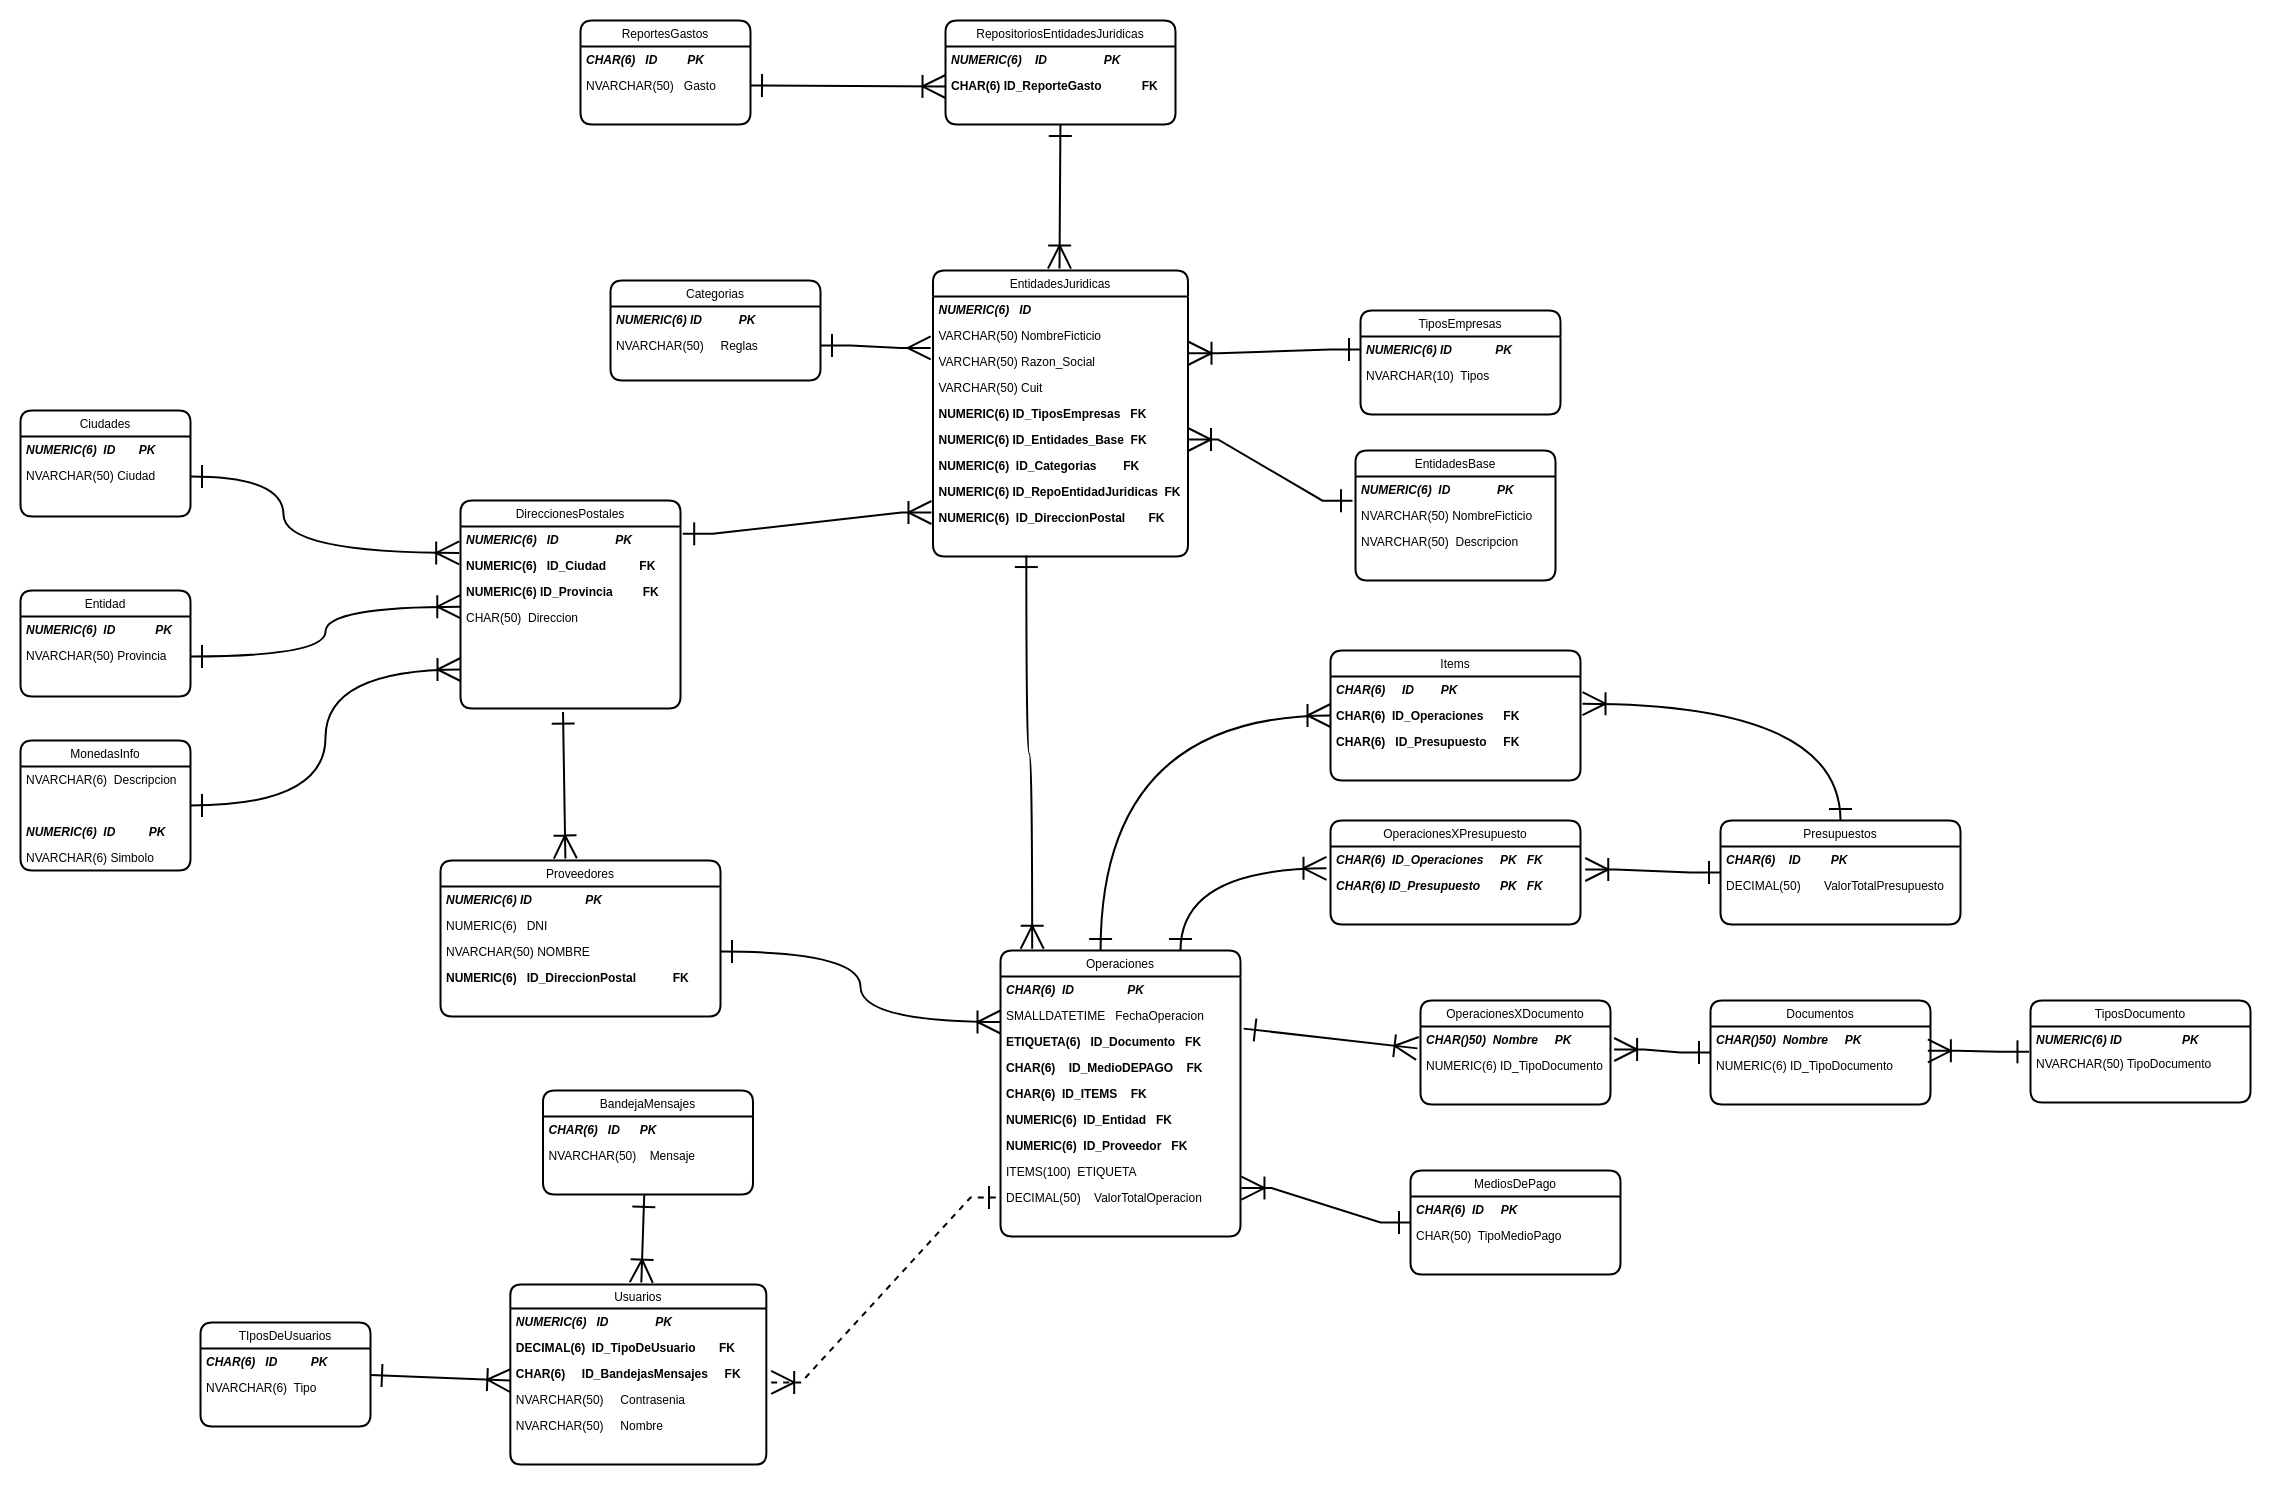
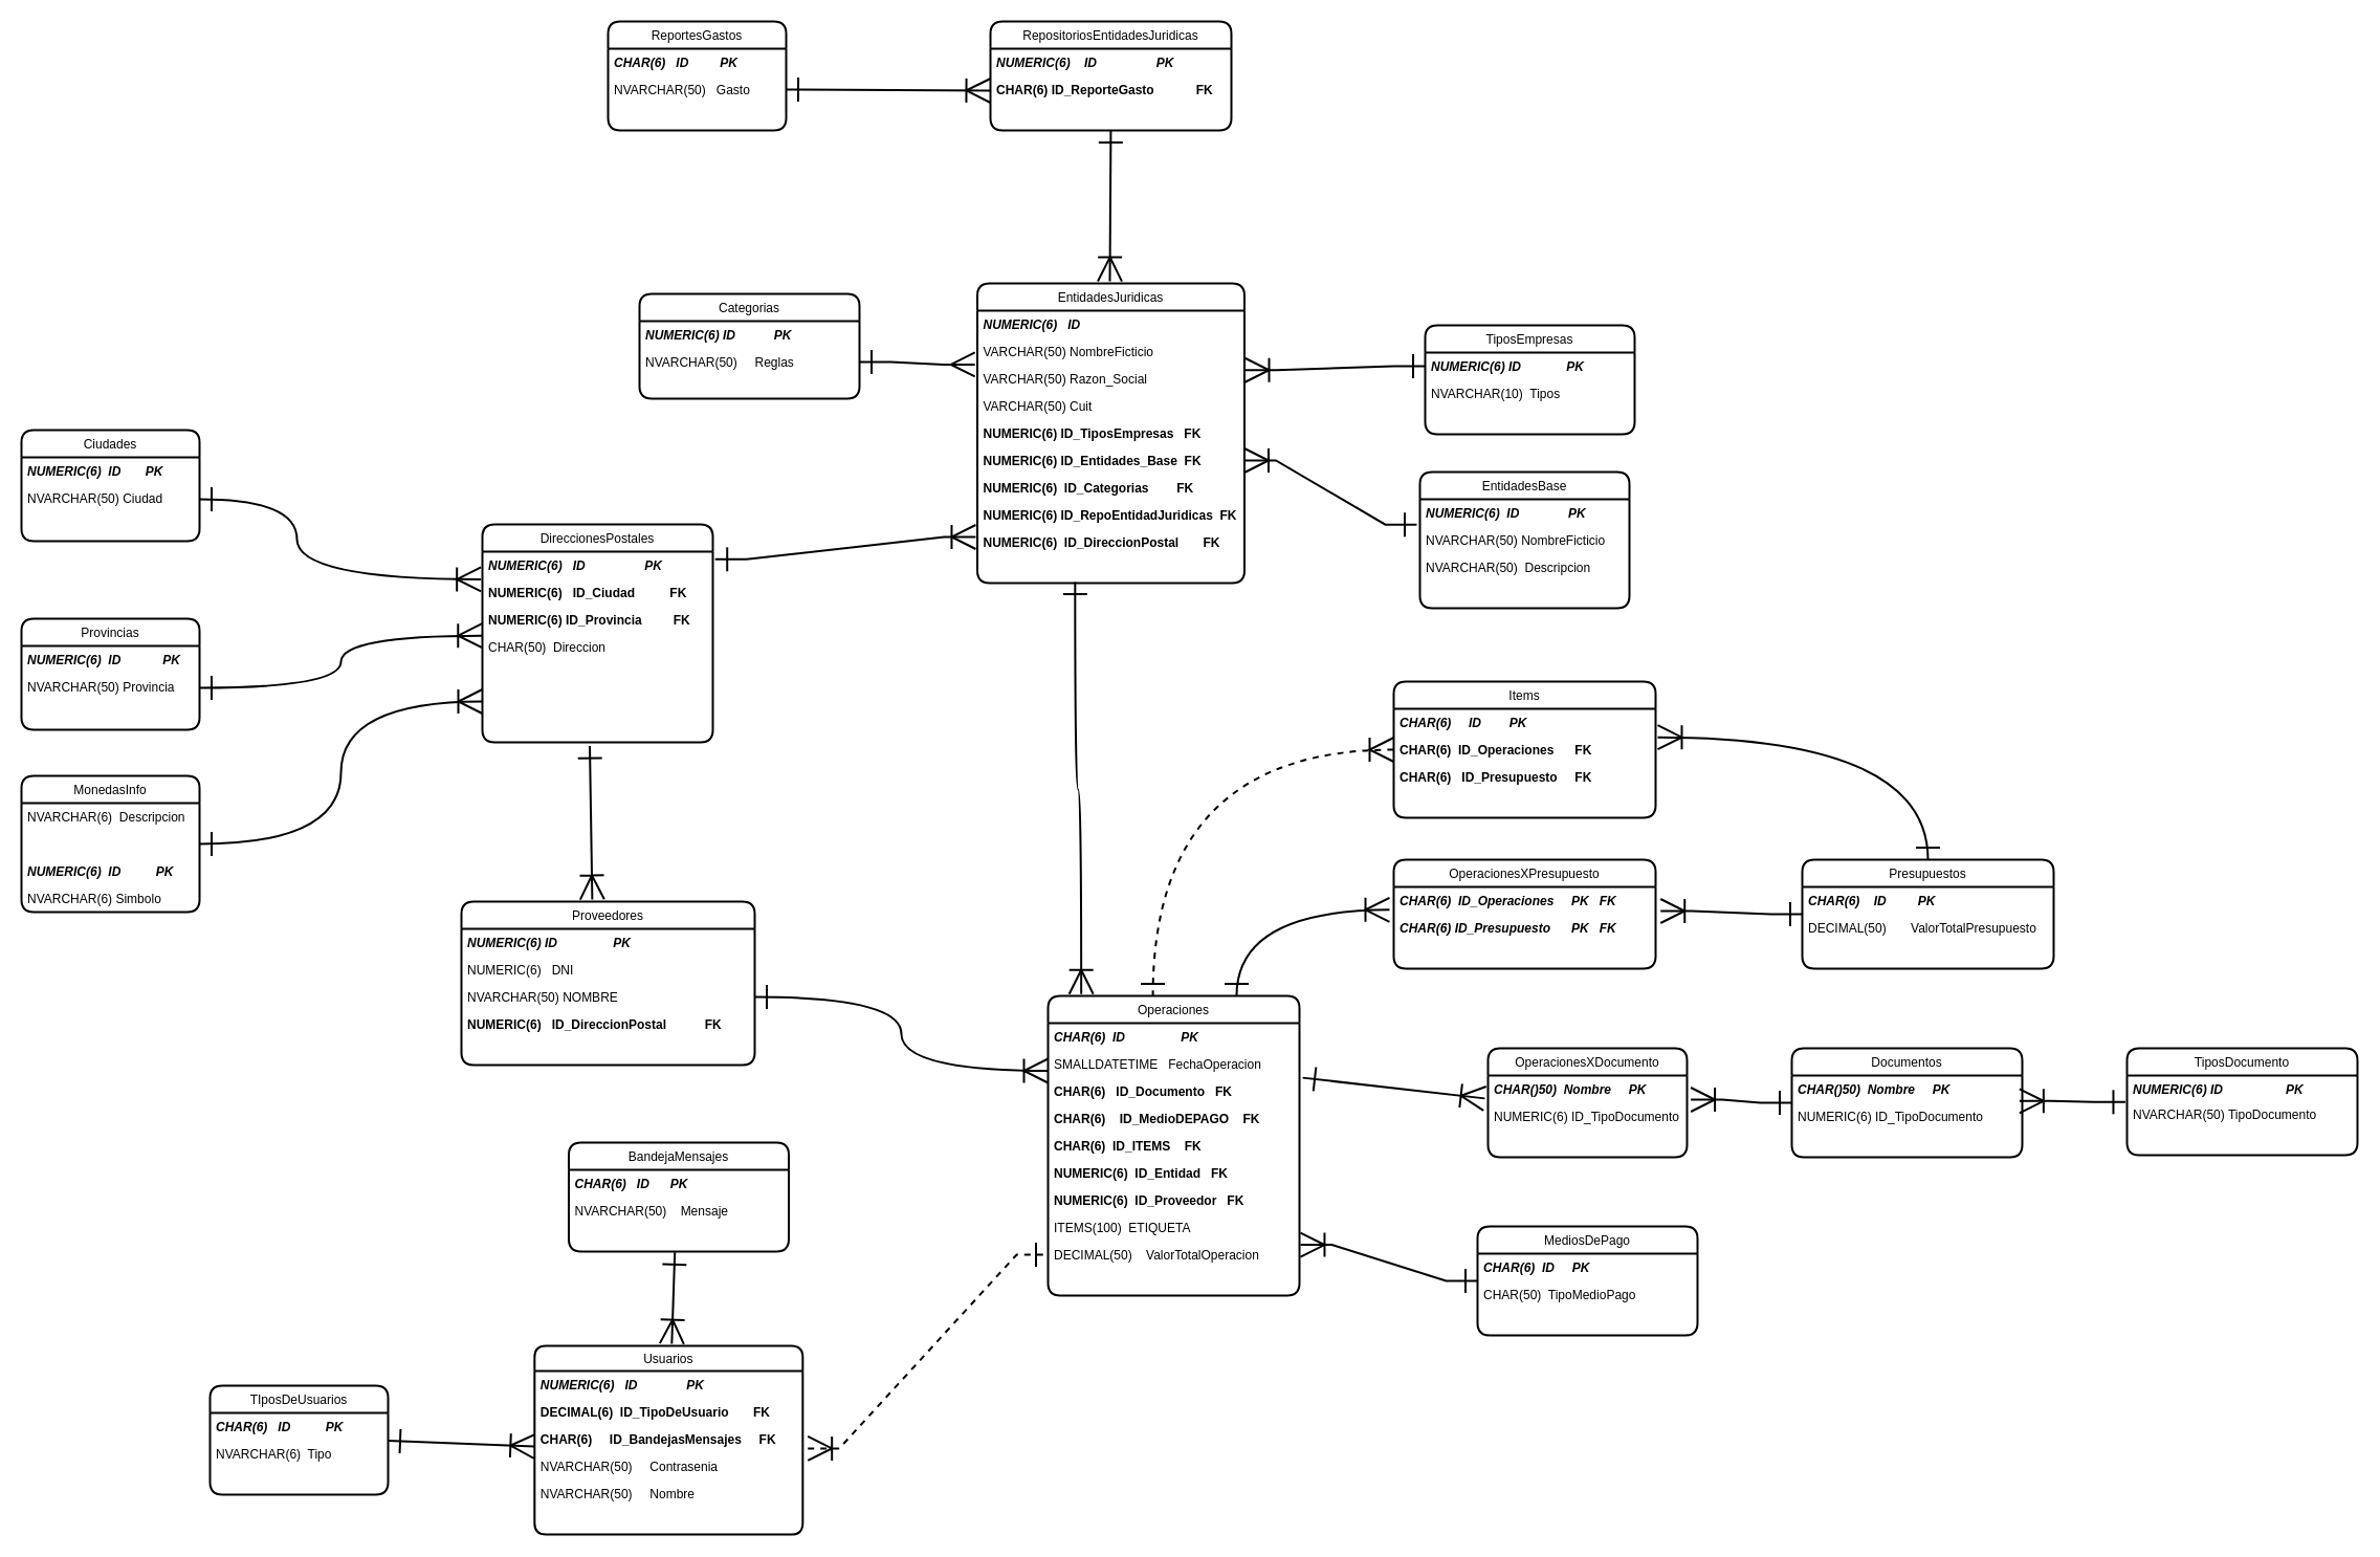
- <mxCell id="58" value="Entidad" style="swimlane;fontStyle=0;childLayout=stackLayout;horizontal=1;startSize=26;fillColor=none;horizontalStack=0;resizeParent=1;resizeParentMax=0;resizeLast=0;collapsible=1;marginBottom=0;strokeWidth=2;perimeterSpacing=0;rounded=1;shadow=0;sketch=0;glass=0;" parent="1" vertex="1"><mxGeometry x="20" y="590" width="170" height="106" as="geometry" /></mxCell>
+ <mxCell id="58" value="Provincias" style="swimlane;fontStyle=0;childLayout=stackLayout;horizontal=1;startSize=26;fillColor=none;horizontalStack=0;resizeParent=1;resizeParentMax=0;resizeLast=0;collapsible=1;marginBottom=0;strokeWidth=2;perimeterSpacing=0;rounded=1;shadow=0;sketch=0;glass=0;" parent="1" vertex="1"><mxGeometry x="20" y="590" width="170" height="106" as="geometry" /></mxCell>
- <mxCell id="68" style="rounded=0;orthogonalLoop=1;jettySize=auto;html=1;startArrow=ERoneToMany;startFill=0;startSize=20;endArrow=ERone;endFill=0;endSize=20;strokeWidth=2;exitX=0;exitY=0.5;exitDx=0;exitDy=0;entryX=0.417;entryY=0;entryDx=0;entryDy=0;edgeStyle=orthogonalEdgeStyle;curved=1;entryPerimeter=0;" parent="1" source="79" target="101" edge="1"><mxGeometry relative="1" as="geometry"><mxPoint x="1235" y="769.996" as="sourcePoint" /><mxPoint x="1061.16" y="882.13" as="targetPoint" /></mxGeometry></mxCell>
+ <mxCell id="68" style="rounded=0;orthogonalLoop=1;jettySize=auto;html=1;startArrow=ERoneToMany;startFill=0;startSize=20;endArrow=ERone;endFill=0;endSize=20;strokeWidth=2;exitX=0;exitY=0.5;exitDx=0;exitDy=0;entryX=0.417;entryY=0;entryDx=0;entryDy=0;edgeStyle=orthogonalEdgeStyle;curved=1;entryPerimeter=0;dashed=1;" parent="1" source="79" target="101" edge="1"><mxGeometry relative="1" as="geometry"><mxPoint x="1235" y="769.996" as="sourcePoint" /><mxPoint x="1061.16" y="882.13" as="targetPoint" /></mxGeometry></mxCell>
- <mxCell id="104" value="ETIQUETA(6)   ID_Documento   FK" style="text;strokeColor=none;fillColor=none;align=left;verticalAlign=top;spacingLeft=4;spacingRight=4;overflow=hidden;rotatable=0;points=[[0,0.5],[1,0.5]];portConstraint=eastwest;fontStyle=1" parent="101" vertex="1"><mxGeometry y="78" width="240" height="26" as="geometry" /></mxCell>
+ <mxCell id="104" value="CHAR(6)   ID_Documento   FK" style="text;strokeColor=none;fillColor=none;align=left;verticalAlign=top;spacingLeft=4;spacingRight=4;overflow=hidden;rotatable=0;points=[[0,0.5],[1,0.5]];portConstraint=eastwest;fontStyle=1" parent="101" vertex="1"><mxGeometry y="78" width="240" height="26" as="geometry" /></mxCell>
